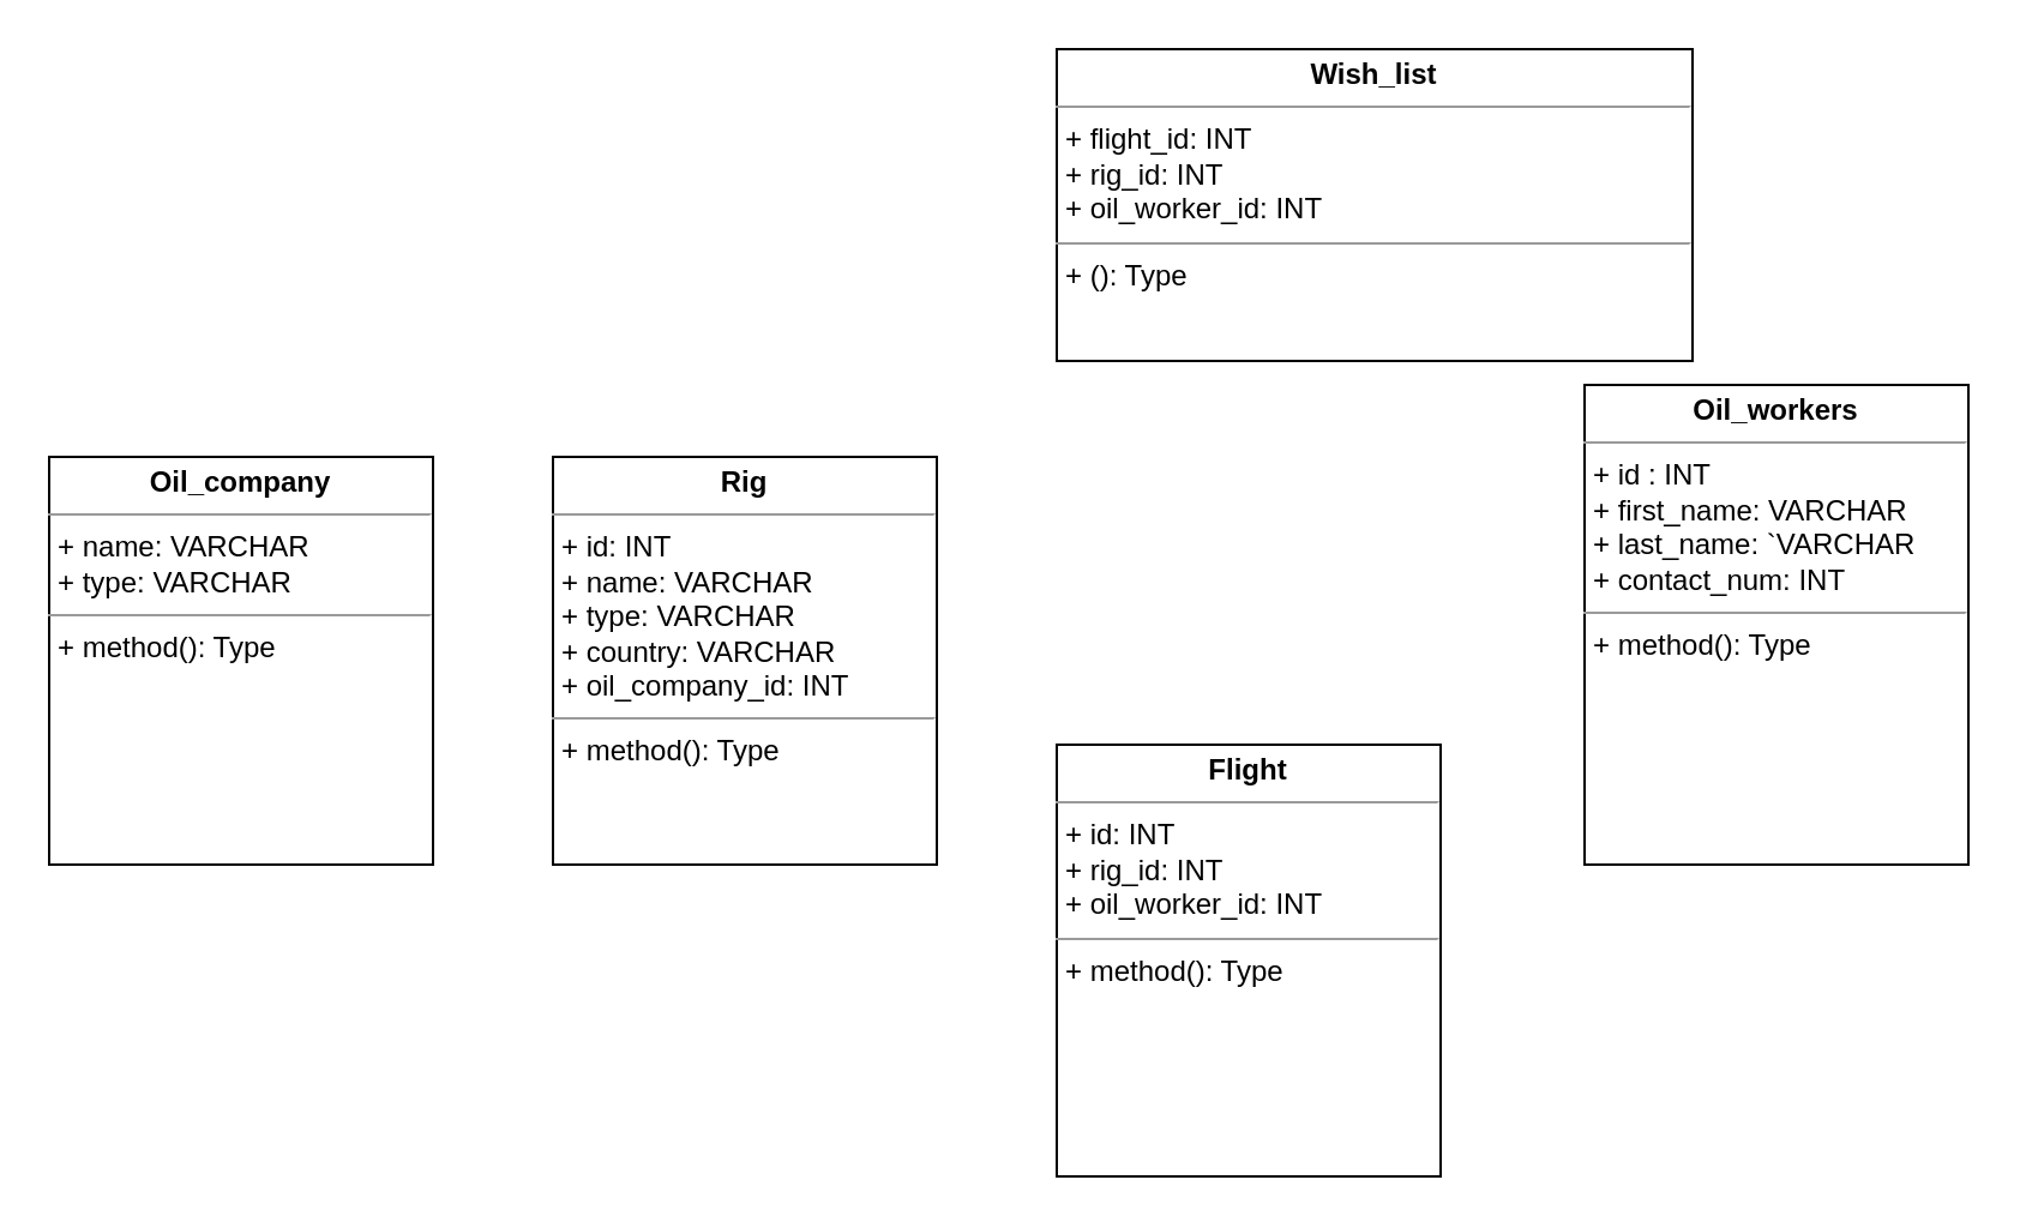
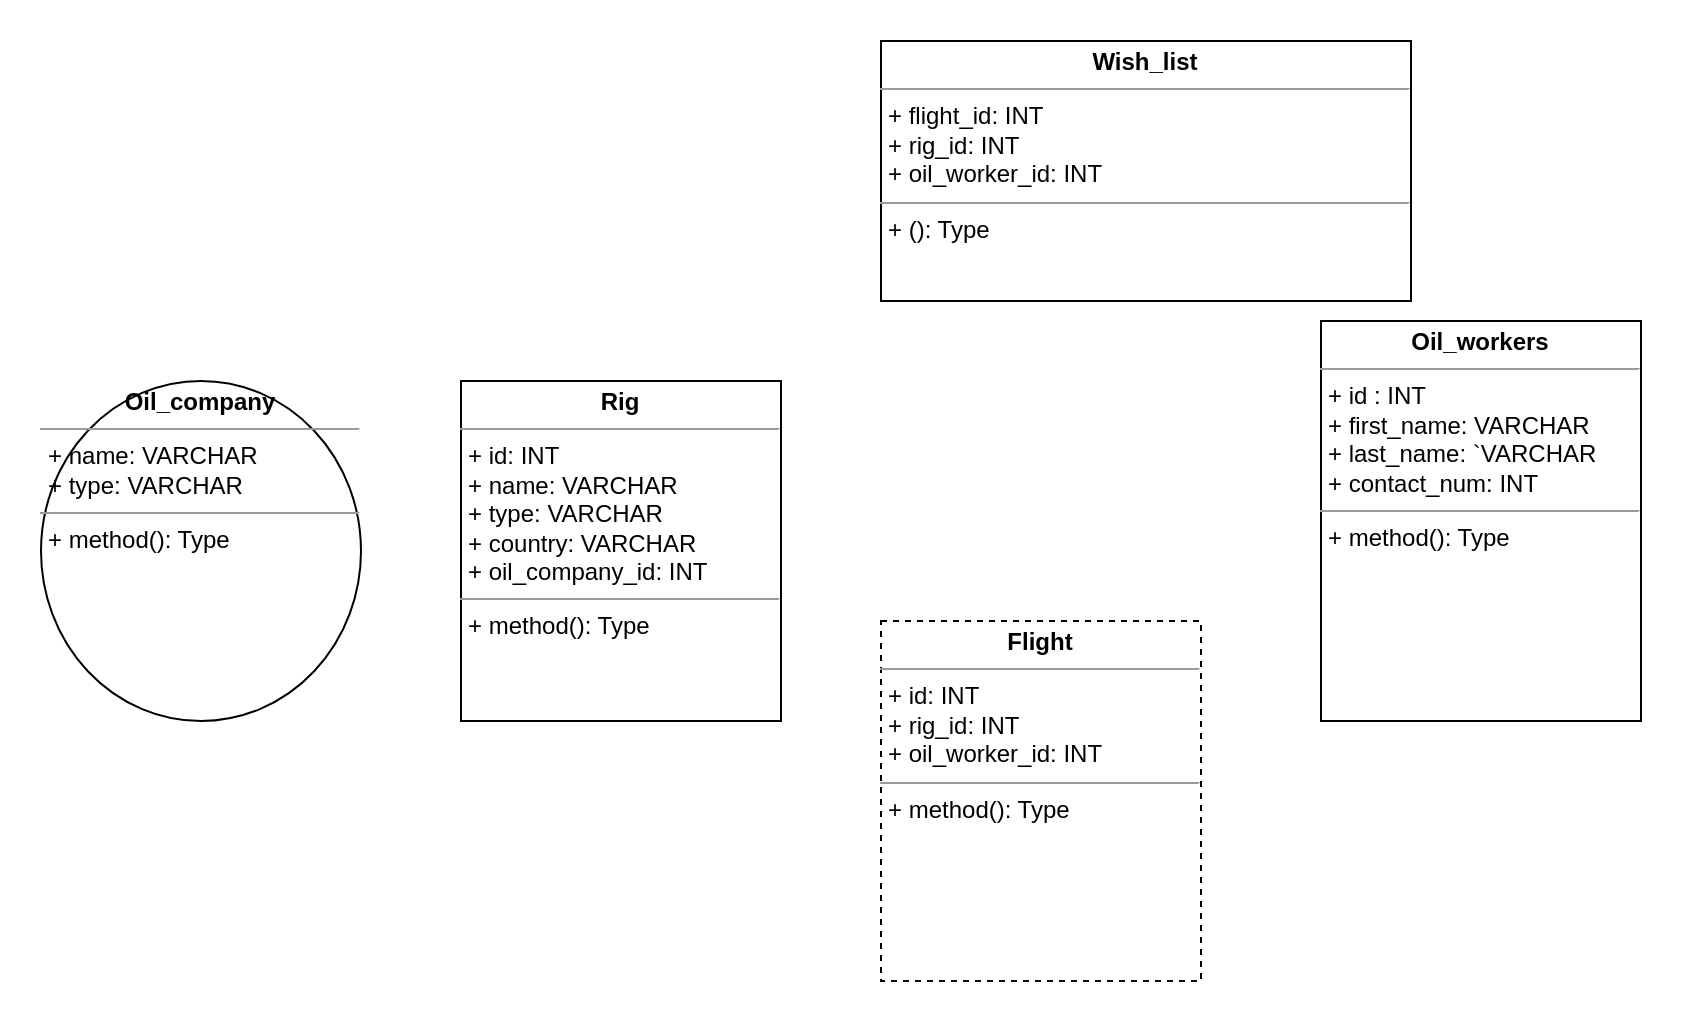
- <mxCell id="6" value="&lt;p style=&quot;margin: 0px ; margin-top: 4px ; text-align: center&quot;&gt;&lt;b&gt;Oil_company&lt;/b&gt;&lt;/p&gt;&lt;hr size=&quot;1&quot;&gt;&lt;p style=&quot;margin: 0px ; margin-left: 4px&quot;&gt;+ name: VARCHAR&lt;/p&gt;&lt;p style=&quot;margin: 0px ; margin-left: 4px&quot;&gt;+ type: VARCHAR&lt;/p&gt;&lt;hr size=&quot;1&quot;&gt;&lt;p style=&quot;margin: 0px ; margin-left: 4px&quot;&gt;+ method(): Type&lt;/p&gt;" style="verticalAlign=top;align=left;overflow=fill;fontSize=12;fontFamily=Helvetica;html=1;" vertex="1" parent="1"><mxGeometry x="20" y="190" width="160" height="170" as="geometry" /></mxCell>
+ <mxCell id="6" value="&lt;p style=&quot;margin: 0px ; margin-top: 4px ; text-align: center&quot;&gt;&lt;b&gt;Oil_company&lt;/b&gt;&lt;/p&gt;&lt;hr size=&quot;1&quot;&gt;&lt;p style=&quot;margin: 0px ; margin-left: 4px&quot;&gt;+ name: VARCHAR&lt;/p&gt;&lt;p style=&quot;margin: 0px ; margin-left: 4px&quot;&gt;+ type: VARCHAR&lt;/p&gt;&lt;hr size=&quot;1&quot;&gt;&lt;p style=&quot;margin: 0px ; margin-left: 4px&quot;&gt;+ method(): Type&lt;/p&gt;" style="ellipse;verticalAlign=top;align=left;overflow=fill;fontSize=12;fontFamily=Helvetica;html=1;" vertex="1" parent="1"><mxGeometry x="20" y="190" width="160" height="170" as="geometry" /></mxCell>
- <mxCell id="3" value="&lt;p style=&quot;margin: 0px ; margin-top: 4px ; text-align: center&quot;&gt;&lt;b&gt;Flight&lt;/b&gt;&lt;/p&gt;&lt;hr size=&quot;1&quot;&gt;&lt;p style=&quot;margin: 0px ; margin-left: 4px&quot;&gt;+ id: INT&lt;/p&gt;&lt;p style=&quot;margin: 0px ; margin-left: 4px&quot;&gt;+ rig_id: INT&lt;/p&gt;&lt;p style=&quot;margin: 0px ; margin-left: 4px&quot;&gt;+ oil_worker_id: INT&lt;/p&gt;&lt;hr size=&quot;1&quot;&gt;&lt;p style=&quot;margin: 0px ; margin-left: 4px&quot;&gt;+ method(): Type&lt;/p&gt;" style="verticalAlign=top;align=left;overflow=fill;fontSize=12;fontFamily=Helvetica;html=1;" vertex="1" parent="1"><mxGeometry x="440" y="310" width="160" height="180" as="geometry" /></mxCell>
+ <mxCell id="3" value="&lt;p style=&quot;margin: 0px ; margin-top: 4px ; text-align: center&quot;&gt;&lt;b&gt;Flight&lt;/b&gt;&lt;/p&gt;&lt;hr size=&quot;1&quot;&gt;&lt;p style=&quot;margin: 0px ; margin-left: 4px&quot;&gt;+ id: INT&lt;/p&gt;&lt;p style=&quot;margin: 0px ; margin-left: 4px&quot;&gt;+ rig_id: INT&lt;/p&gt;&lt;p style=&quot;margin: 0px ; margin-left: 4px&quot;&gt;+ oil_worker_id: INT&lt;/p&gt;&lt;hr size=&quot;1&quot;&gt;&lt;p style=&quot;margin: 0px ; margin-left: 4px&quot;&gt;+ method(): Type&lt;/p&gt;" style="verticalAlign=top;align=left;overflow=fill;fontSize=12;fontFamily=Helvetica;html=1;dashed=1;" vertex="1" parent="1"><mxGeometry x="440" y="310" width="160" height="180" as="geometry" /></mxCell>
